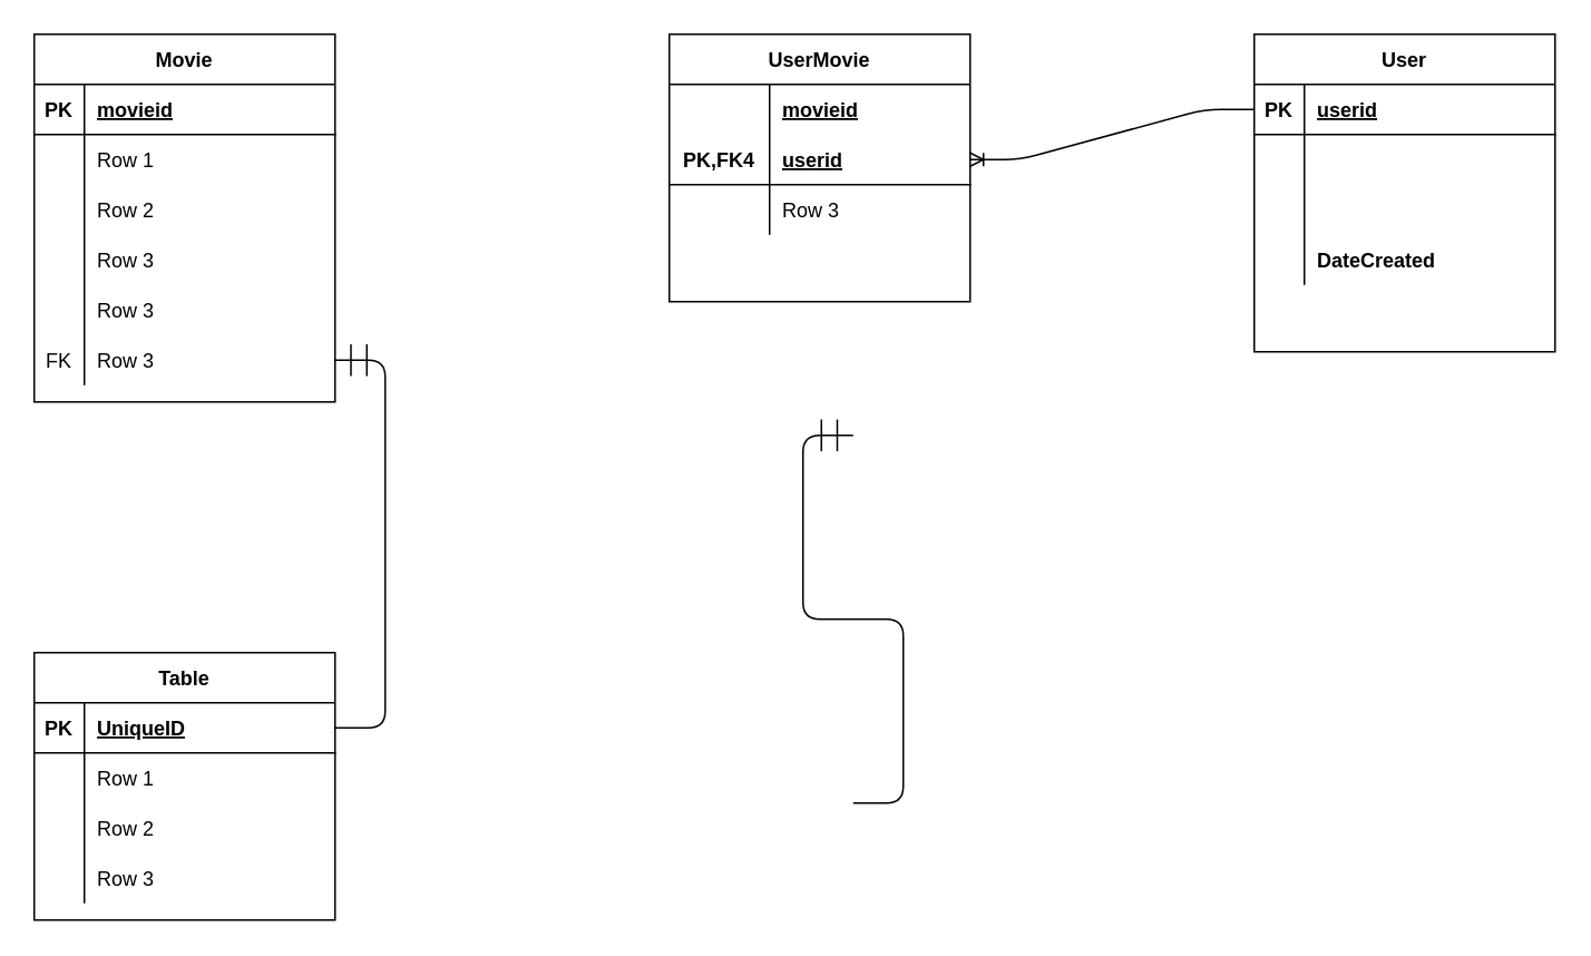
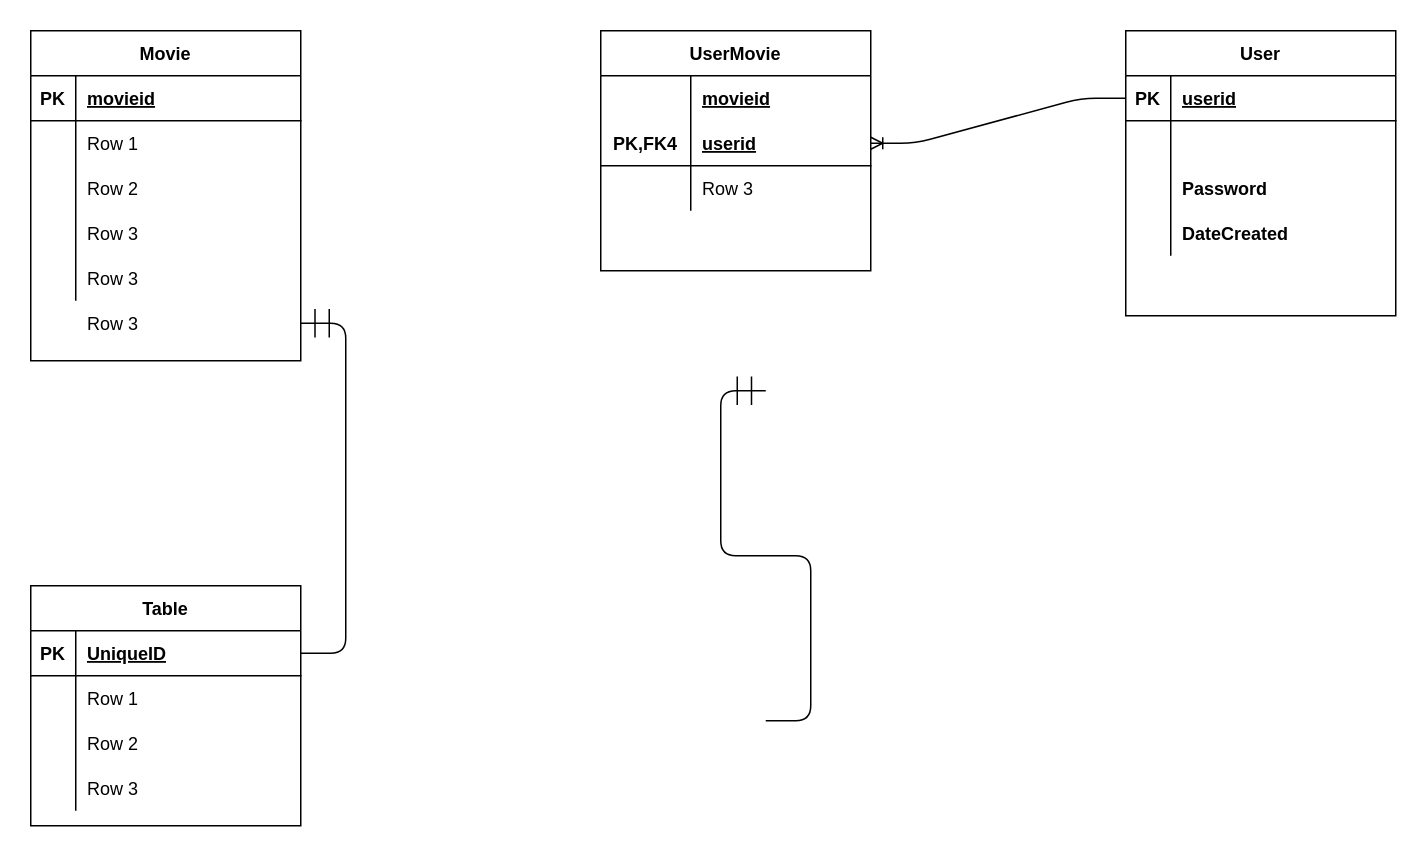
+ <mxCell id="29" value="Password" style="shape=partialRectangle;connectable=0;fillColor=none;top=0;left=0;bottom=0;right=0;align=left;spacingLeft=6;overflow=hidden;fontStyle=1" vertex="1" parent="27"><mxGeometry x="30" width="150" height="30" as="geometry" /></mxCell>
- <mxCell id="19" value="FK" style="shape=partialRectangle;connectable=0;fillColor=none;top=0;left=0;bottom=0;right=0;editable=1;overflow=hidden;" vertex="1" parent="18"><mxGeometry width="30" height="30" as="geometry" /></mxCell>
